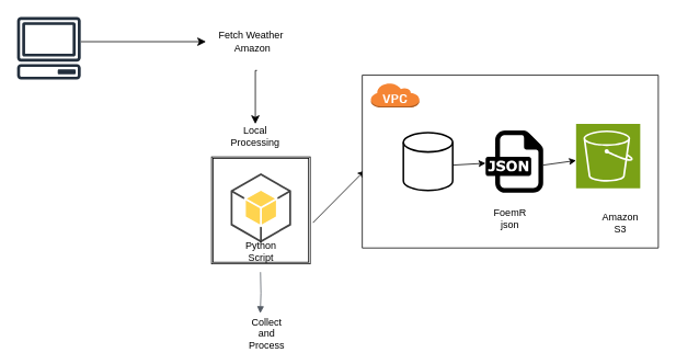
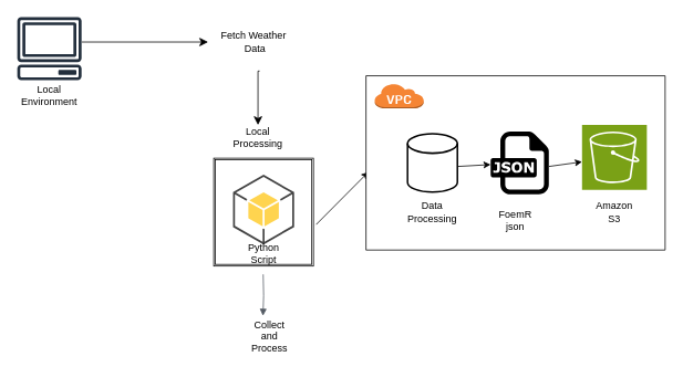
- <mxCell id="3" value="Fetch Weather&lt;div&gt;&lt;span style=&quot;background-color: transparent; color: light-dark(rgb(0, 0, 0), rgb(255, 255, 255));&quot;&gt;&amp;nbsp;Amazon&lt;/span&gt;&lt;/div&gt;" style="text;strokeColor=none;align=center;fillColor=none;html=1;verticalAlign=middle;whiteSpace=wrap;rounded=0;" vertex="1" parent="1"><mxGeometry x="250" y="20" width="110" height="60" as="geometry" /></mxCell>
+ <mxCell id="3" value="Fetch Weather&lt;div&gt;&lt;span style=&quot;background-color: transparent; color: light-dark(rgb(0, 0, 0), rgb(255, 255, 255));&quot;&gt;&amp;nbsp;Data&lt;/span&gt;&lt;/div&gt;" style="text;strokeColor=none;align=center;fillColor=none;html=1;verticalAlign=middle;whiteSpace=wrap;rounded=0;" vertex="1" parent="1"><mxGeometry x="250" y="20" width="110" height="60" as="geometry" /></mxCell>
+ <mxCell id="23" value="Local Environment" style="text;strokeColor=none;align=center;fillColor=none;html=1;verticalAlign=middle;whiteSpace=wrap;rounded=0;" vertex="1" parent="1"><mxGeometry x="29" y="100" width="60" height="30" as="geometry" /></mxCell>
+ <mxCell id="19" value="Data Processing" style="text;strokeColor=none;align=center;fillColor=none;html=1;verticalAlign=middle;whiteSpace=wrap;rounded=0;" vertex="1" parent="1"><mxGeometry x="490" y="240" width="60" height="30" as="geometry" /></mxCell>
- <mxCell id="21" value="Amazon S3" style="text;strokeColor=none;align=center;fillColor=none;html=1;verticalAlign=middle;whiteSpace=wrap;rounded=0;" vertex="1" parent="1"><mxGeometry x="724" y="255" width="60" height="30" as="geometry" /></mxCell>
+ <mxCell id="21" value="Amazon S3" style="text;strokeColor=none;align=center;fillColor=none;html=1;verticalAlign=middle;whiteSpace=wrap;rounded=0;" vertex="1" parent="1"><mxGeometry x="709" y="240" width="60" height="30" as="geometry" /></mxCell>
